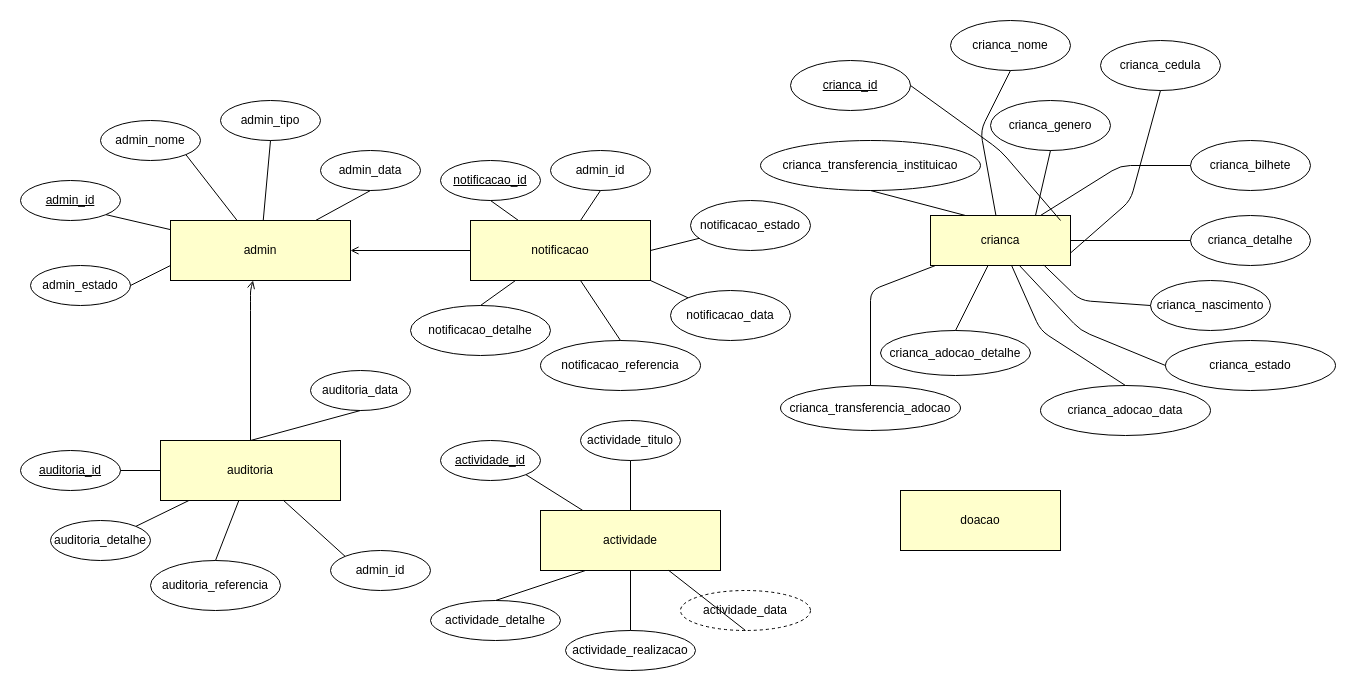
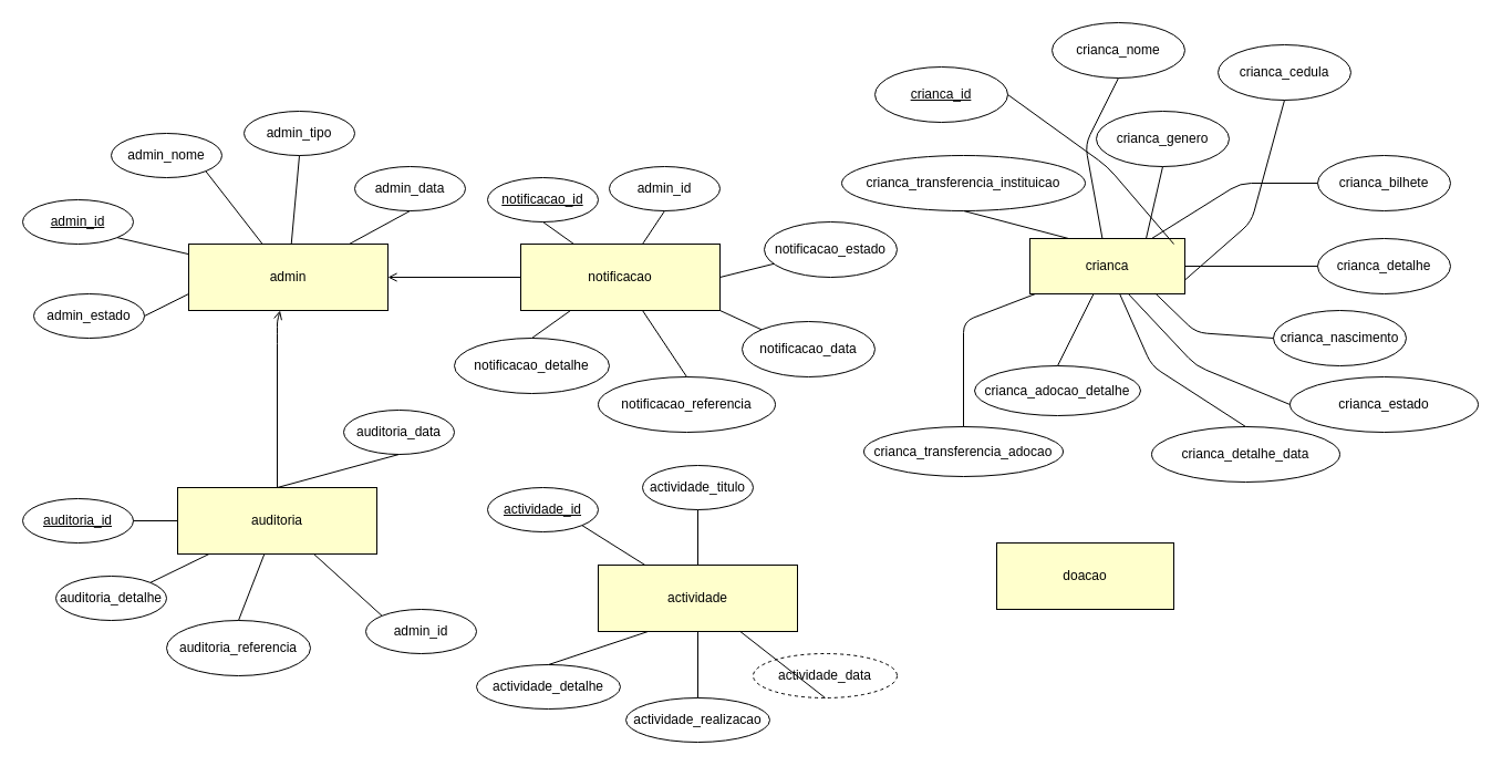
- <mxCell id="67" value="crianca_adocao_data" style="ellipse;whiteSpace=wrap;html=1;strokeColor=#000000;fontColor=#000000;fillColor=none;" vertex="1" parent="1"><mxGeometry x="1040" y="385" width="170" height="50" as="geometry" /></mxCell>
+ <mxCell id="67" value="crianca_detalhe_data" style="ellipse;whiteSpace=wrap;html=1;strokeColor=#000000;fontColor=#000000;fillColor=none;" vertex="1" parent="1"><mxGeometry x="1040" y="385" width="170" height="50" as="geometry" /></mxCell>
